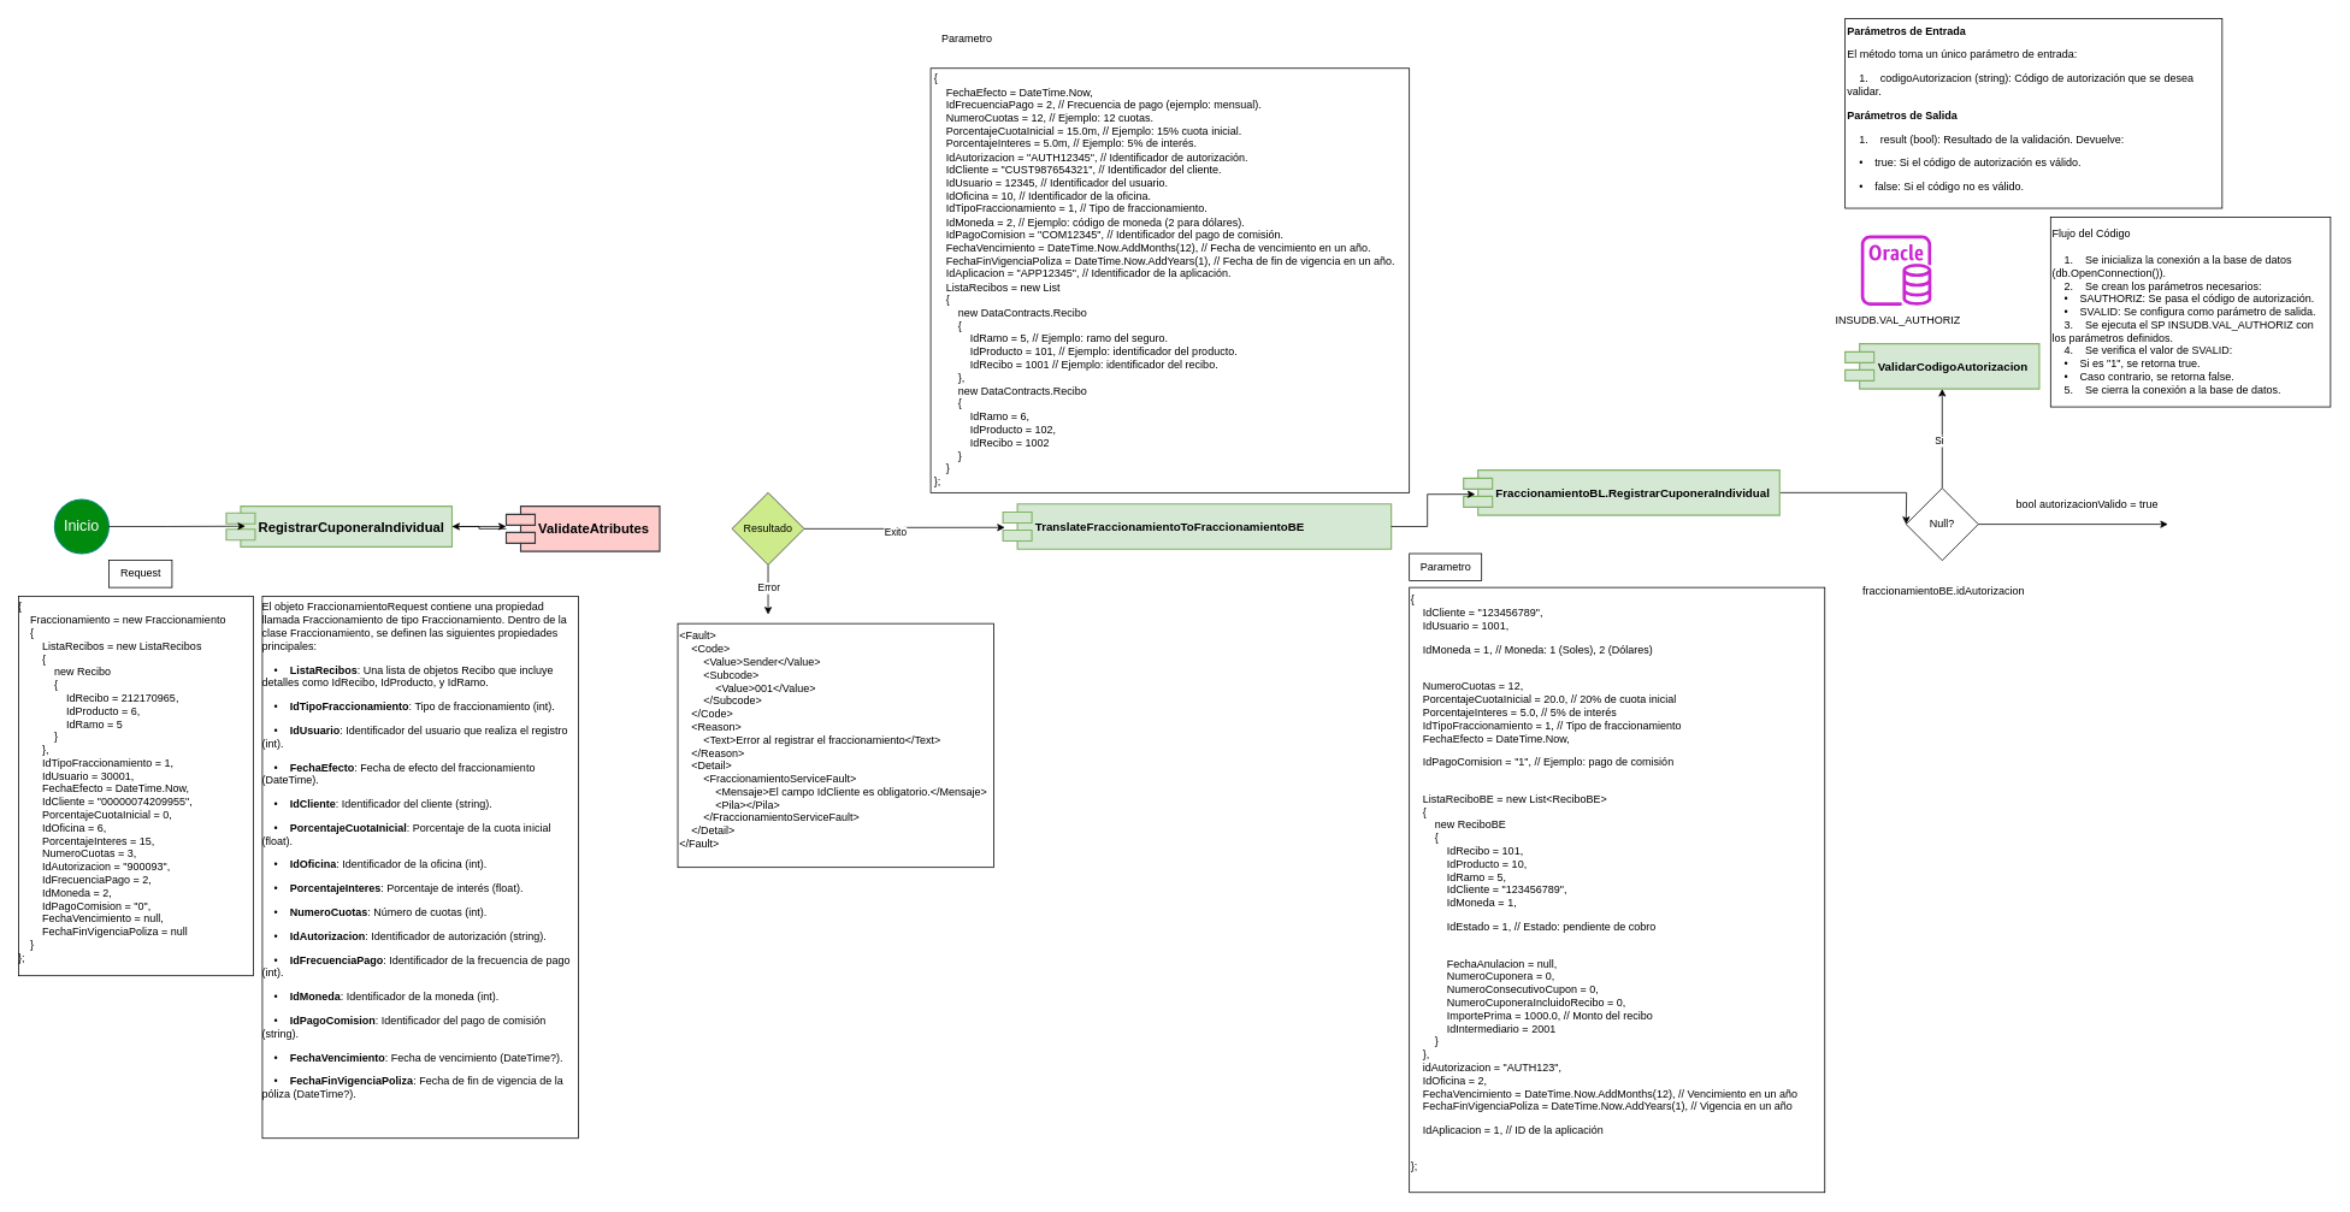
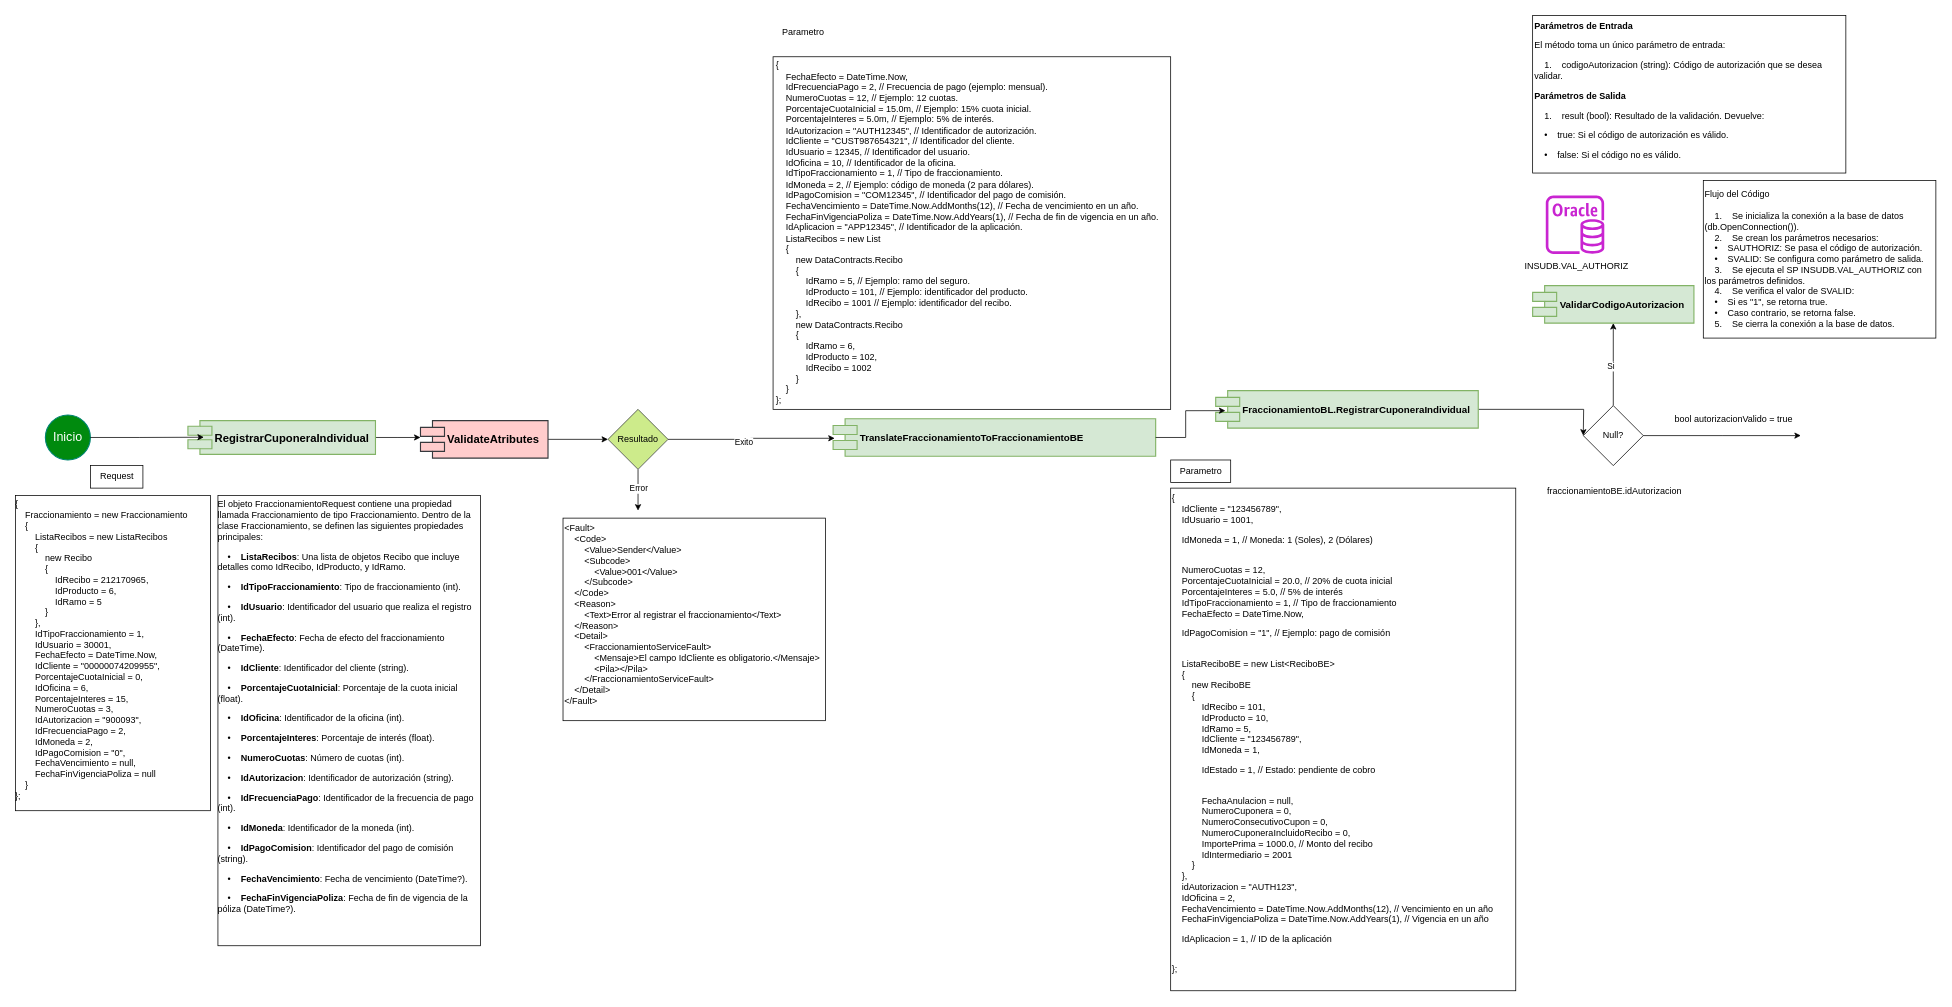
- <mxCell id="9" style="edgeStyle=orthogonalEdgeStyle;rounded=0;orthogonalLoop=1;jettySize=auto;html=1;" parent="1" source="10" target="3" edge="1"><mxGeometry relative="1" as="geometry"><mxPoint x="850" y="585" as="targetPoint" /></mxGeometry></mxCell>
+ <mxCell id="9" style="edgeStyle=orthogonalEdgeStyle;rounded=0;orthogonalLoop=1;jettySize=auto;html=1;" parent="1" source="10" target="15" edge="1"><mxGeometry relative="1" as="geometry"><mxPoint x="850" y="585" as="targetPoint" /></mxGeometry></mxCell>
